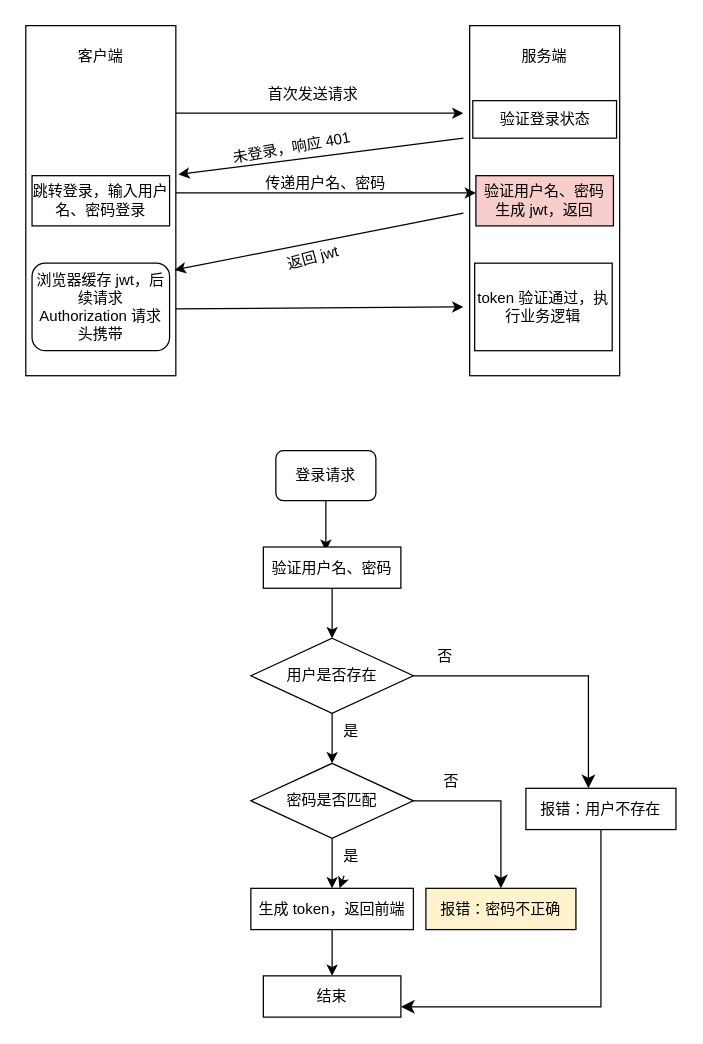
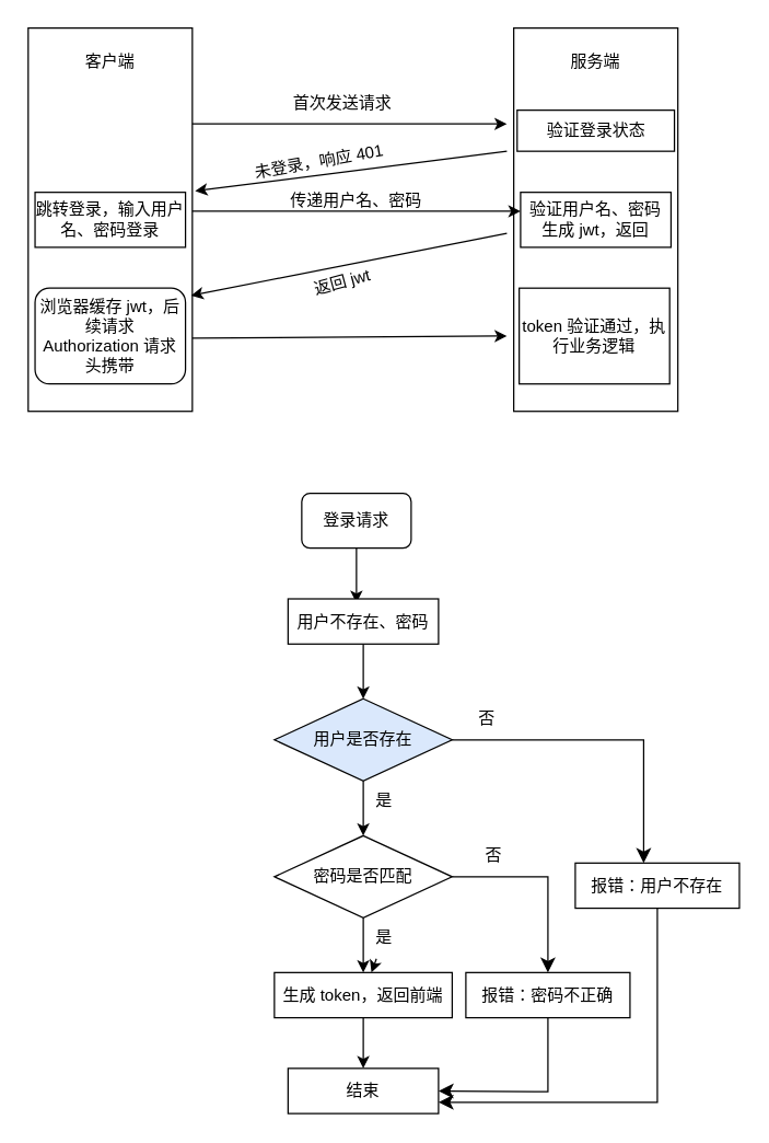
- <mxCell id="13" value="验证用户名、密码&lt;br&gt;生成 jwt，返回" style="rounded=0;whiteSpace=wrap;html=1;fillColor=#f8cecc;" parent="1" vertex="1"><mxGeometry x="380" y="140" width="110" height="40.18" as="geometry" /></mxCell>
+ <mxCell id="13" value="验证用户名、密码&lt;br&gt;生成 jwt，返回" style="rounded=0;whiteSpace=wrap;html=1;" parent="1" vertex="1"><mxGeometry x="380" y="140" width="110" height="40.18" as="geometry" /></mxCell>
- <mxCell id="23" value="验证用户名、密码" style="rounded=0;whiteSpace=wrap;html=1;" vertex="1" parent="1"><mxGeometry x="210" y="437" width="110" height="33" as="geometry" /></mxCell>
+ <mxCell id="23" value="用户不存在、密码" style="rounded=0;whiteSpace=wrap;html=1;" vertex="1" parent="1"><mxGeometry x="210" y="437" width="110" height="33" as="geometry" /></mxCell>
- <mxCell id="25" value="用户是否存在" style="rhombus;whiteSpace=wrap;html=1;" vertex="1" parent="1"><mxGeometry x="200" y="510" width="130" height="60" as="geometry" /></mxCell>
+ <mxCell id="25" value="用户是否存在" style="rhombus;whiteSpace=wrap;html=1;fillColor=#dae8fc;" vertex="1" parent="1"><mxGeometry x="200" y="510" width="130" height="60" as="geometry" /></mxCell>
- <mxCell id="37" value="报错：密码不正确" style="rounded=0;whiteSpace=wrap;html=1;fillColor=#fff2cc;" vertex="1" parent="1"><mxGeometry x="340" y="710" width="120" height="33" as="geometry" /></mxCell>
+ <mxCell id="37" value="报错：密码不正确" style="rounded=0;whiteSpace=wrap;html=1;" vertex="1" parent="1"><mxGeometry x="340" y="710" width="120" height="33" as="geometry" /></mxCell>
+ <mxCell id="38" value="" style="edgeStyle=segmentEdgeStyle;endArrow=classic;html=1;curved=0;rounded=0;endSize=8;startSize=8;exitX=0.5;exitY=1;exitDx=0;exitDy=0;entryX=1;entryY=0.5;entryDx=0;entryDy=0;" edge="1" parent="1" source="37" target="33"><mxGeometry width="50" height="50" relative="1" as="geometry"><mxPoint x="410" y="750" as="sourcePoint" /><mxPoint x="460" y="700" as="targetPoint" /><Array as="points"><mxPoint x="400" y="797" /><mxPoint x="390" y="797" /></Array></mxGeometry></mxCell>
